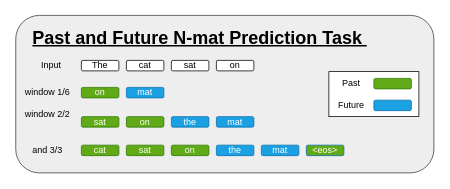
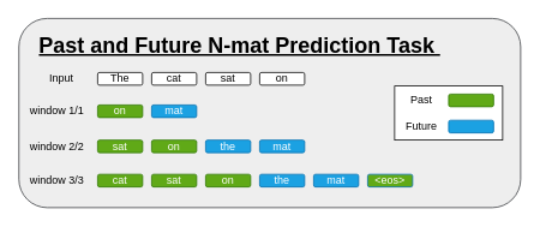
- <mxCell id="4" value="window 1/6" style="text;html=1;strokeColor=none;fillColor=none;align=center;verticalAlign=middle;whiteSpace=wrap;rounded=0;" parent="1" vertex="1"><mxGeometry x="28" y="113" width="70" height="20" as="geometry" /></mxCell>
+ <mxCell id="4" value="window 1/1" style="text;html=1;strokeColor=none;fillColor=none;align=center;verticalAlign=middle;whiteSpace=wrap;rounded=0;" parent="1" vertex="1"><mxGeometry x="28" y="113" width="70" height="20" as="geometry" /></mxCell>
- <mxCell id="10" value="window 2/2" style="text;html=1;strokeColor=none;fillColor=none;align=center;verticalAlign=middle;whiteSpace=wrap;rounded=0;" parent="1" vertex="1"><mxGeometry x="28" y="142" width="70" height="20" as="geometry" /></mxCell>
+ <mxCell id="10" value="window 2/2" style="text;html=1;strokeColor=none;fillColor=none;align=center;verticalAlign=middle;whiteSpace=wrap;rounded=0;" parent="1" vertex="1"><mxGeometry x="28" y="152" width="70" height="20" as="geometry" /></mxCell>
- <mxCell id="15" value="and 3/3" style="text;html=1;strokeColor=none;fillColor=none;align=center;verticalAlign=middle;whiteSpace=wrap;rounded=0;" parent="1" vertex="1"><mxGeometry x="28" y="190" width="70" height="20" as="geometry" /></mxCell>
+ <mxCell id="15" value="window 3/3" style="text;html=1;strokeColor=none;fillColor=none;align=center;verticalAlign=middle;whiteSpace=wrap;rounded=0;" parent="1" vertex="1"><mxGeometry x="28" y="190" width="70" height="20" as="geometry" /></mxCell>
